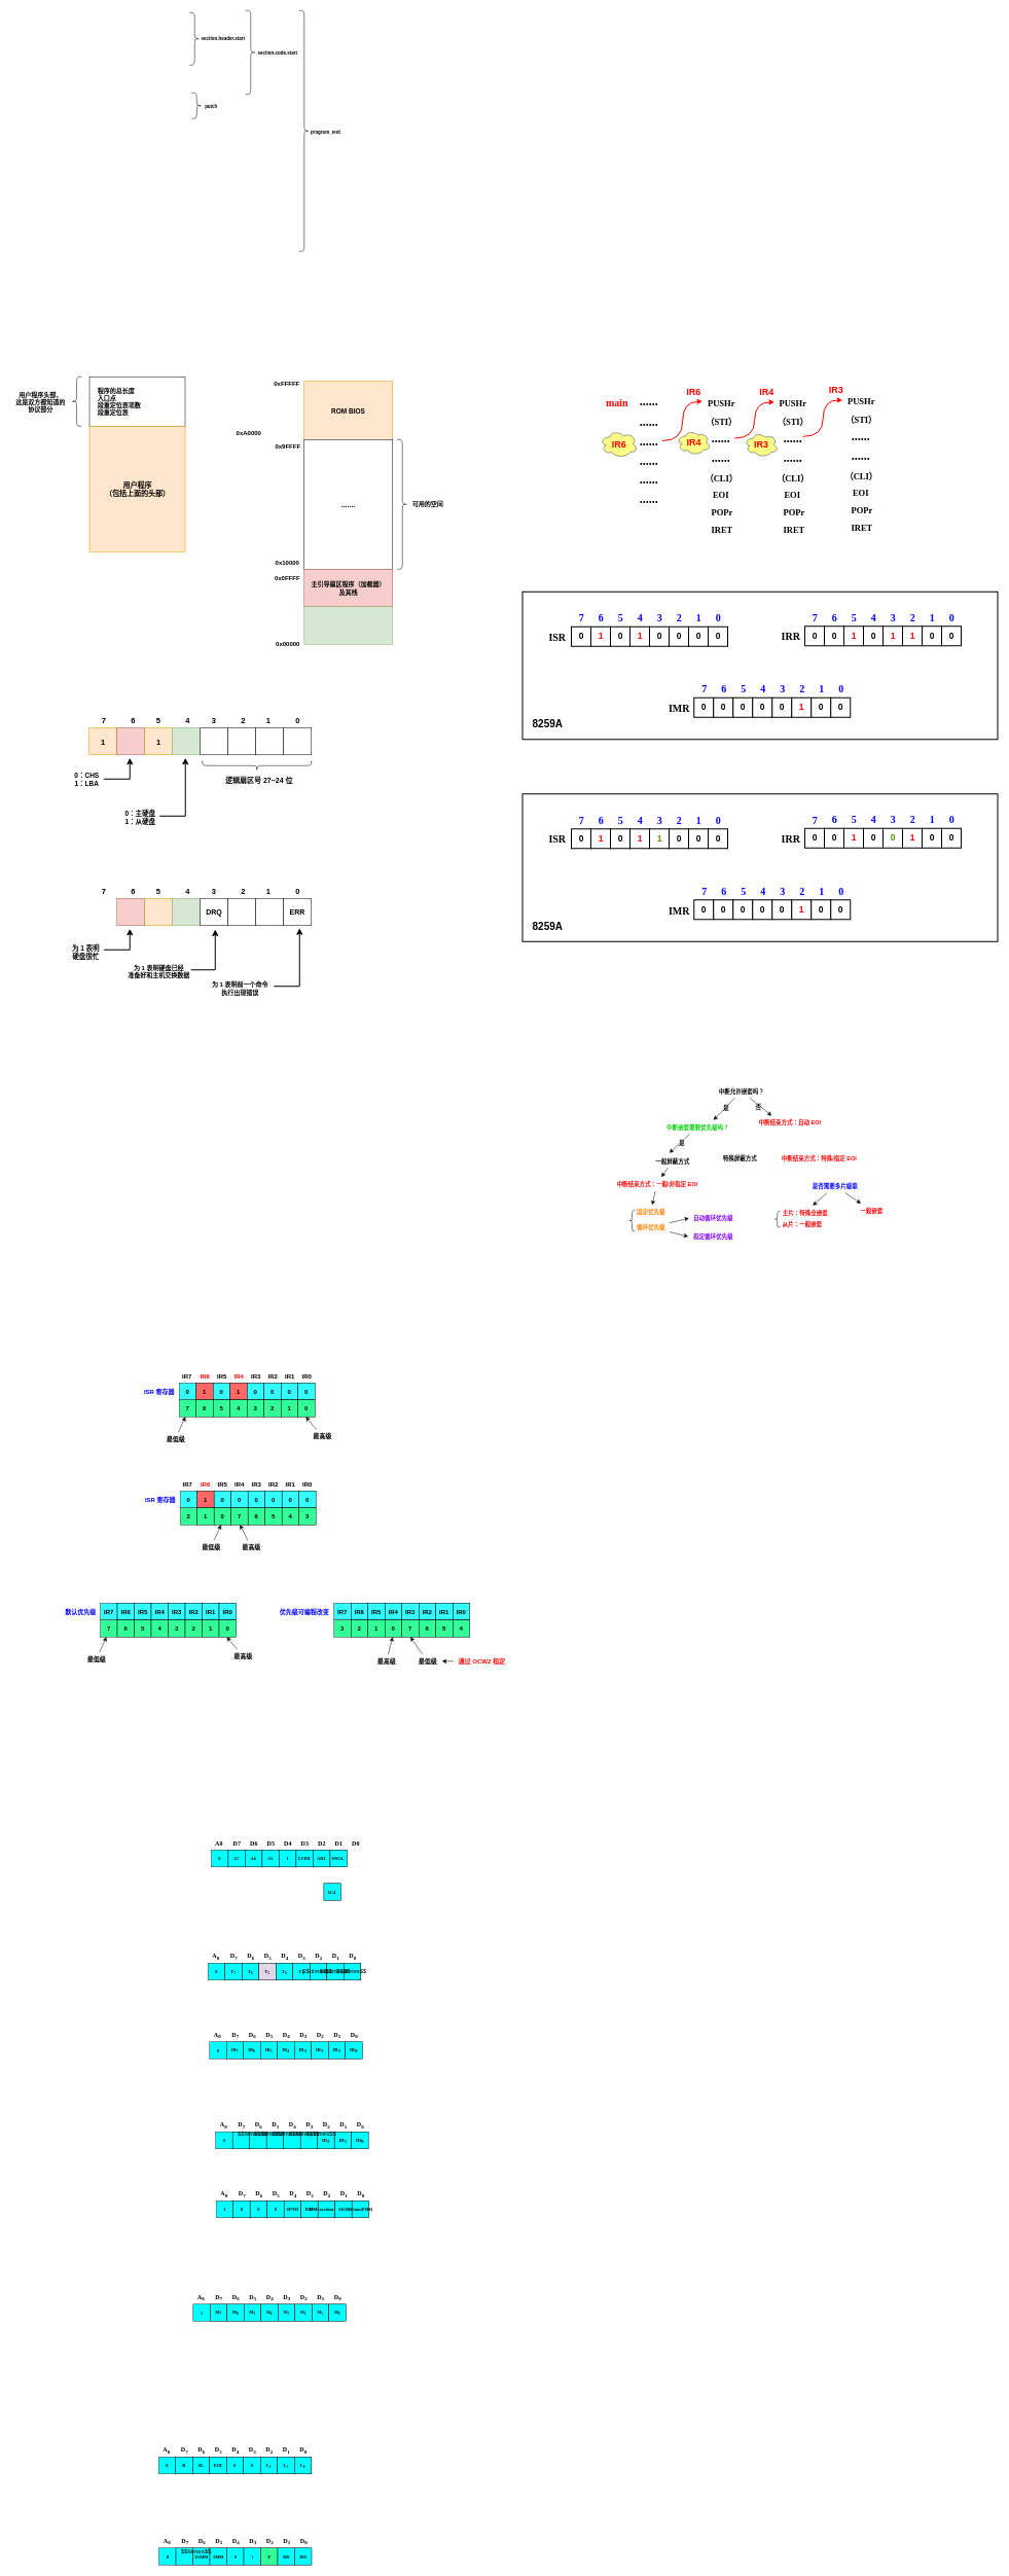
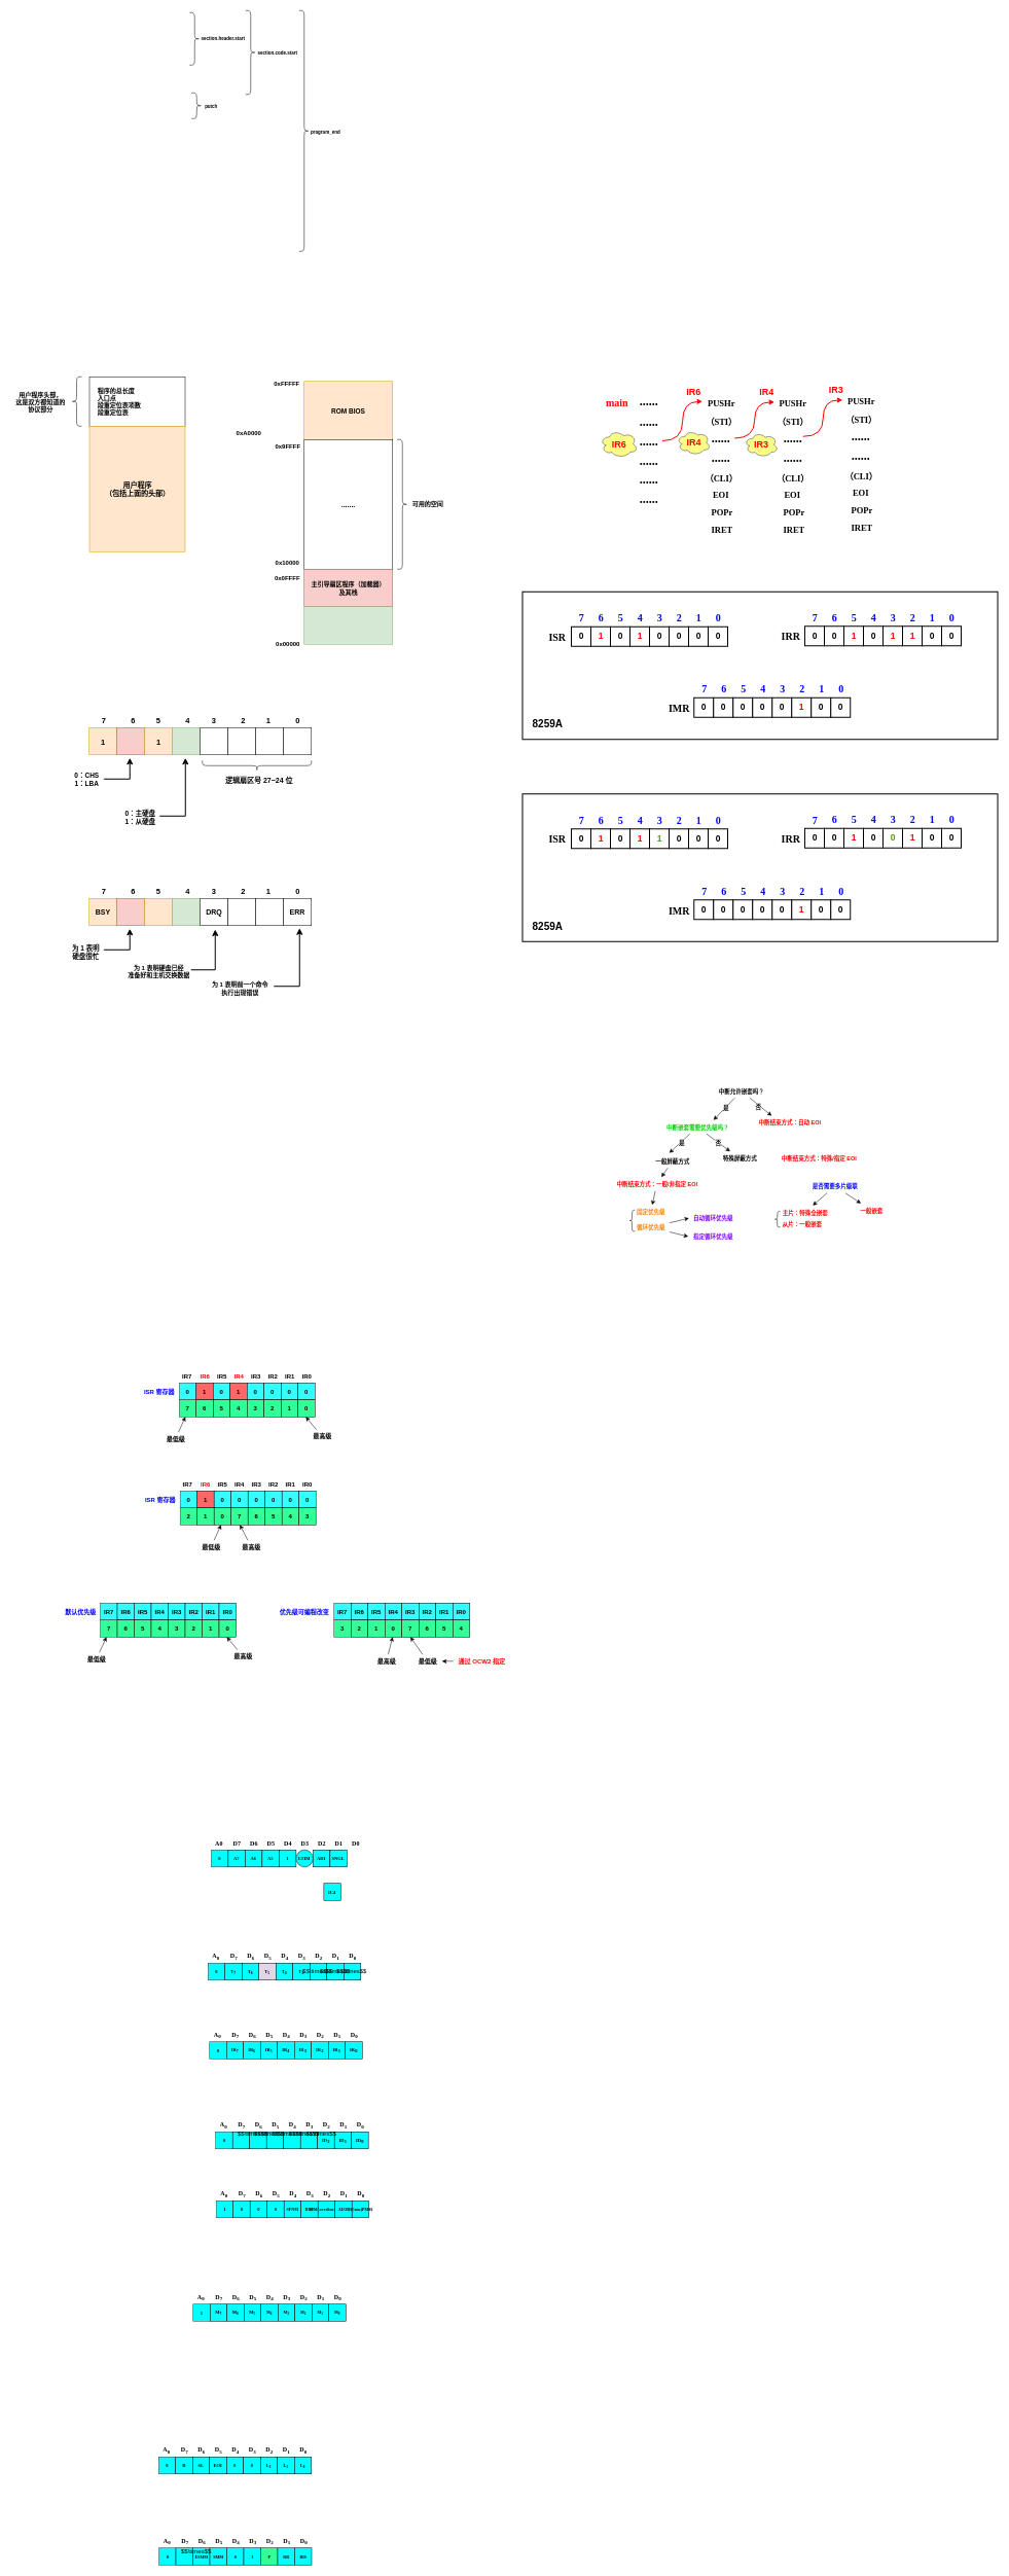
+ <mxCell id="48" value="&lt;b style=&quot;&quot;&gt;&lt;font style=&quot;font-size: 14px;&quot;&gt;BSY&lt;/font&gt;&lt;/b&gt;" style="rounded=0;whiteSpace=wrap;html=1;fillColor=#ffe6cc;strokeColor=#d79b00;" parent="1" vertex="1"><mxGeometry x="173" y="1746" width="54" height="53" as="geometry" /></mxCell>
+ <mxCell id="223" style="rounded=0;orthogonalLoop=1;jettySize=auto;html=1;" parent="1" source="225" target="229" edge="1"><mxGeometry relative="1" as="geometry" /></mxCell>
+ <mxCell id="224" value="&lt;b&gt;否&lt;/b&gt;" style="edgeLabel;html=1;align=center;verticalAlign=middle;resizable=0;points=[];" parent="223" vertex="1" connectable="0"><mxGeometry x="0.236" y="3" relative="1" as="geometry"><mxPoint x="-8" y="-1" as="offset" /></mxGeometry></mxCell>
- <mxCell id="354" value="&lt;span style=&quot;font-size: 9px;&quot;&gt;LTIM&lt;/span&gt;" style="rounded=0;whiteSpace=wrap;html=1;fontStyle=1;fillColor=#00FFFF;fontSize=9;fontFamily=Times New Roman;" vertex="1" parent="1"><mxGeometry x="575.25" y="3596" width="33" height="33" as="geometry" /></mxCell>
+ <mxCell id="354" value="&lt;span style=&quot;font-size: 9px;&quot;&gt;LTIM&lt;/span&gt;" style="ellipse;whiteSpace=wrap;html=1;fontStyle=1;fillColor=#00FFFF;fontSize=9;fontFamily=Times New Roman;" vertex="1" parent="1"><mxGeometry x="575.25" y="3596" width="33" height="33" as="geometry" /></mxCell>
